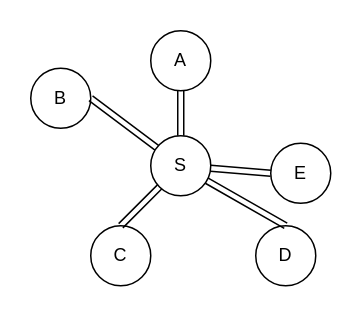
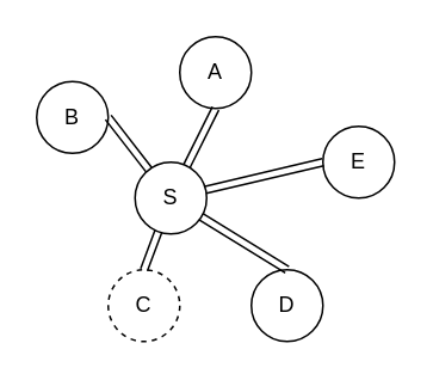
- <mxCell id="12" value="S" style="ellipse;whiteSpace=wrap;html=1;aspect=fixed;" vertex="1" parent="1"><mxGeometry x="100" y="90" width="40" height="40" as="geometry" /></mxCell>
+ <mxCell id="12" value="S" style="ellipse;whiteSpace=wrap;html=1;aspect=fixed;" vertex="1" parent="1"><mxGeometry x="75" y="90" width="40" height="40" as="geometry" /></mxCell>
- <mxCell id="6" value="E" style="ellipse;whiteSpace=wrap;html=1;aspect=fixed;" vertex="1" parent="1"><mxGeometry x="180" y="95" width="40" height="40" as="geometry" /></mxCell>
+ <mxCell id="6" value="E" style="ellipse;whiteSpace=wrap;html=1;aspect=fixed;" vertex="1" parent="1"><mxGeometry x="180" y="70" width="40" height="40" as="geometry" /></mxCell>
- <mxCell id="4" value="C" style="ellipse;whiteSpace=wrap;html=1;aspect=fixed;" vertex="1" parent="1"><mxGeometry x="60" y="150" width="40" height="40" as="geometry" /></mxCell>
+ <mxCell id="4" value="C" style="ellipse;whiteSpace=wrap;html=1;aspect=fixed;dashed=1;" vertex="1" parent="1"><mxGeometry x="60" y="150" width="40" height="40" as="geometry" /></mxCell>
- <mxCell id="3" value="D" style="ellipse;whiteSpace=wrap;html=1;aspect=fixed;" vertex="1" parent="1"><mxGeometry x="170" y="150" width="40" height="40" as="geometry" /></mxCell>
+ <mxCell id="3" value="D" style="ellipse;whiteSpace=wrap;html=1;aspect=fixed;" vertex="1" parent="1"><mxGeometry x="140" y="150" width="40" height="40" as="geometry" /></mxCell>
